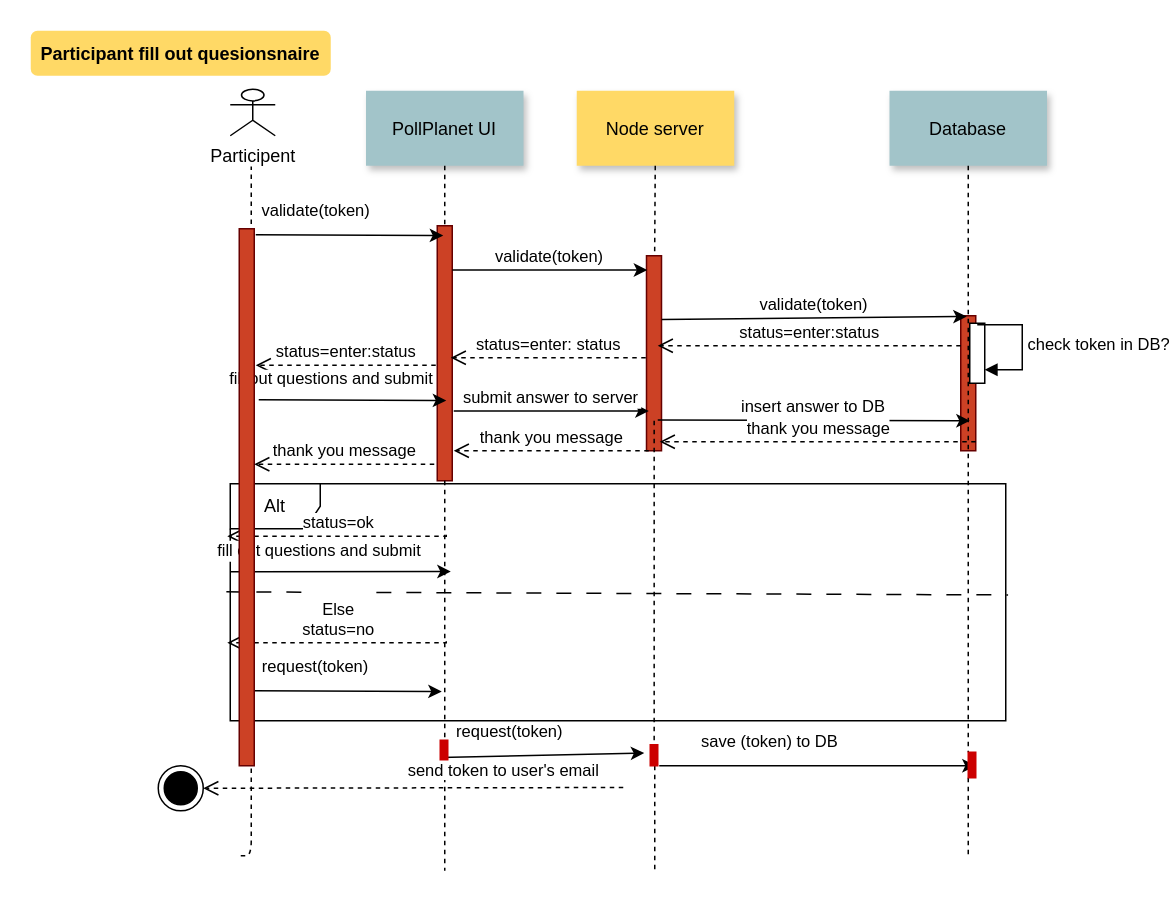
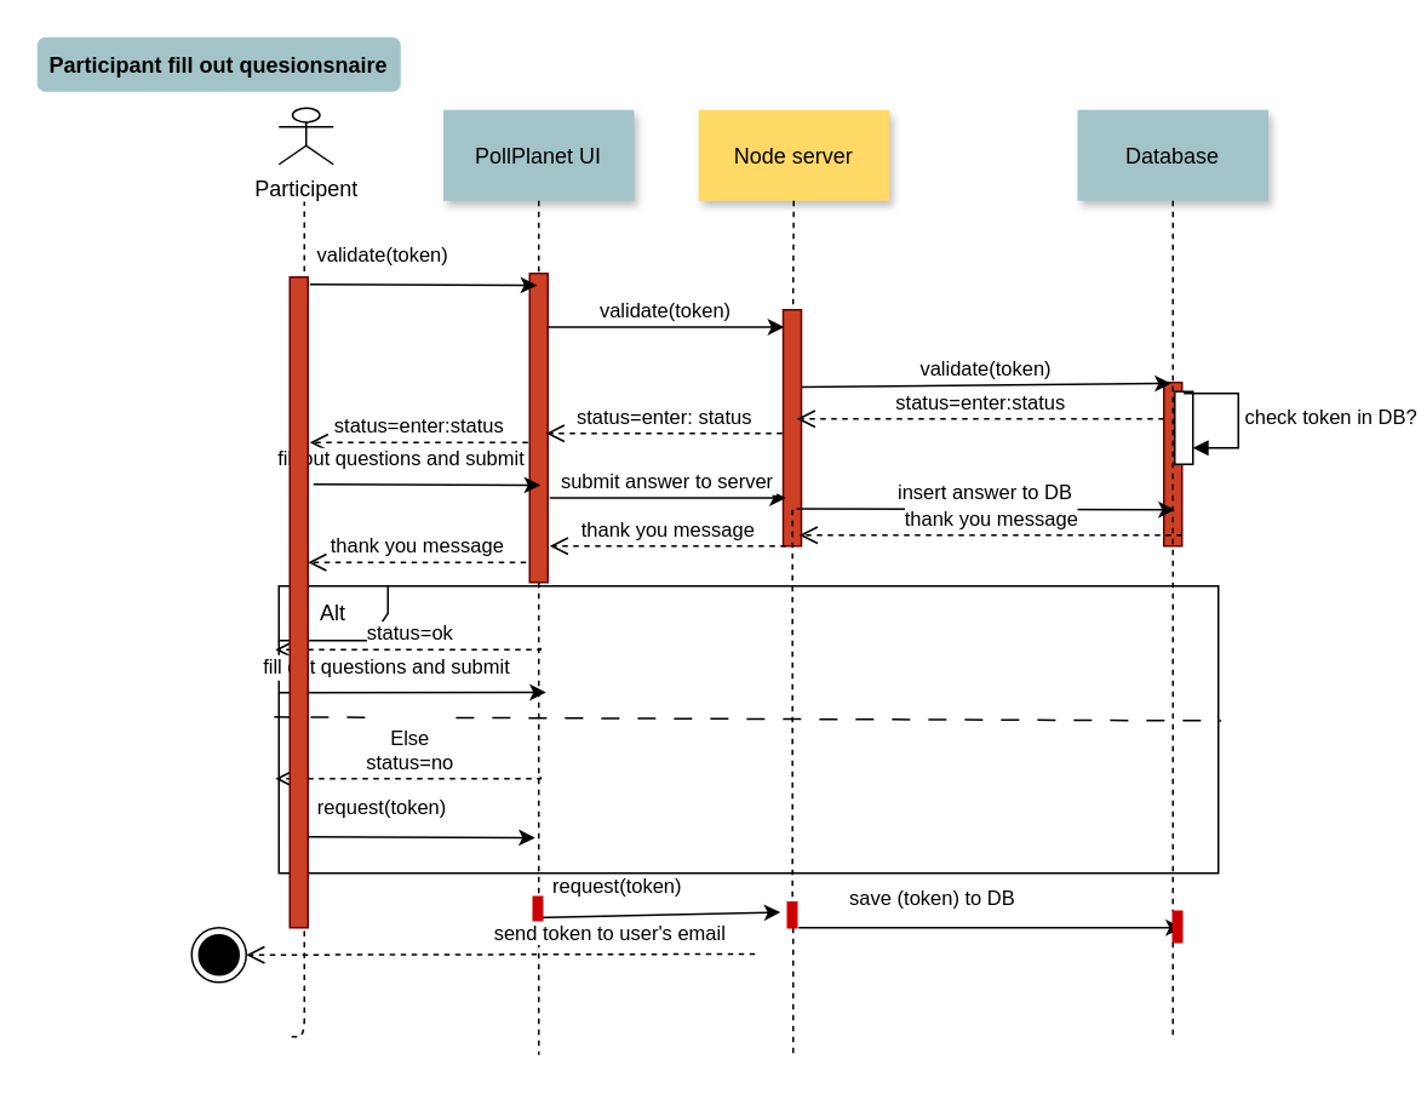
- <mxCell id="15" value="Participant fill out quesionsnaire" style="rounded=1;fontStyle=1;fillColor=#FFD966;strokeColor=none" parent="1" vertex="1"><mxGeometry x="20" y="20" width="200" height="30" as="geometry" /></mxCell>
+ <mxCell id="15" value="Participant fill out quesionsnaire" style="rounded=1;fontStyle=1;fillColor=#a2c4c9;strokeColor=none;" parent="1" vertex="1"><mxGeometry x="20" y="20" width="200" height="30" as="geometry" /></mxCell>
